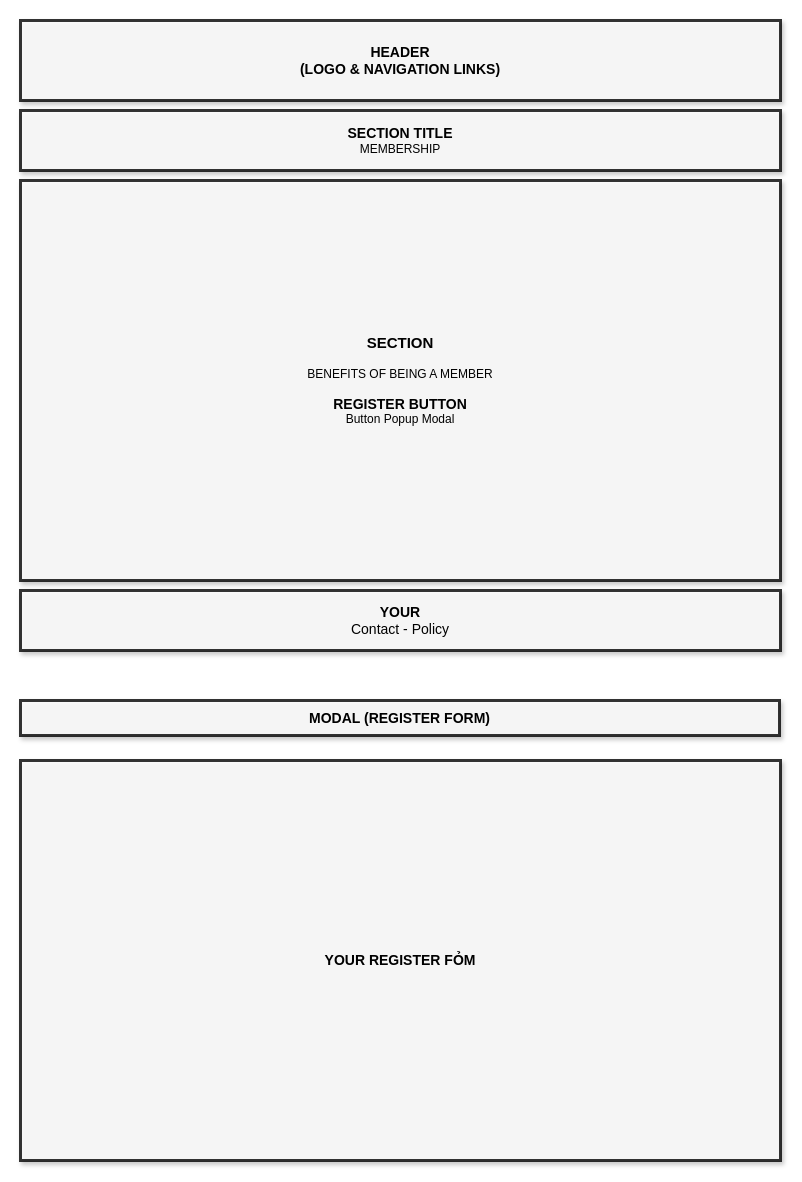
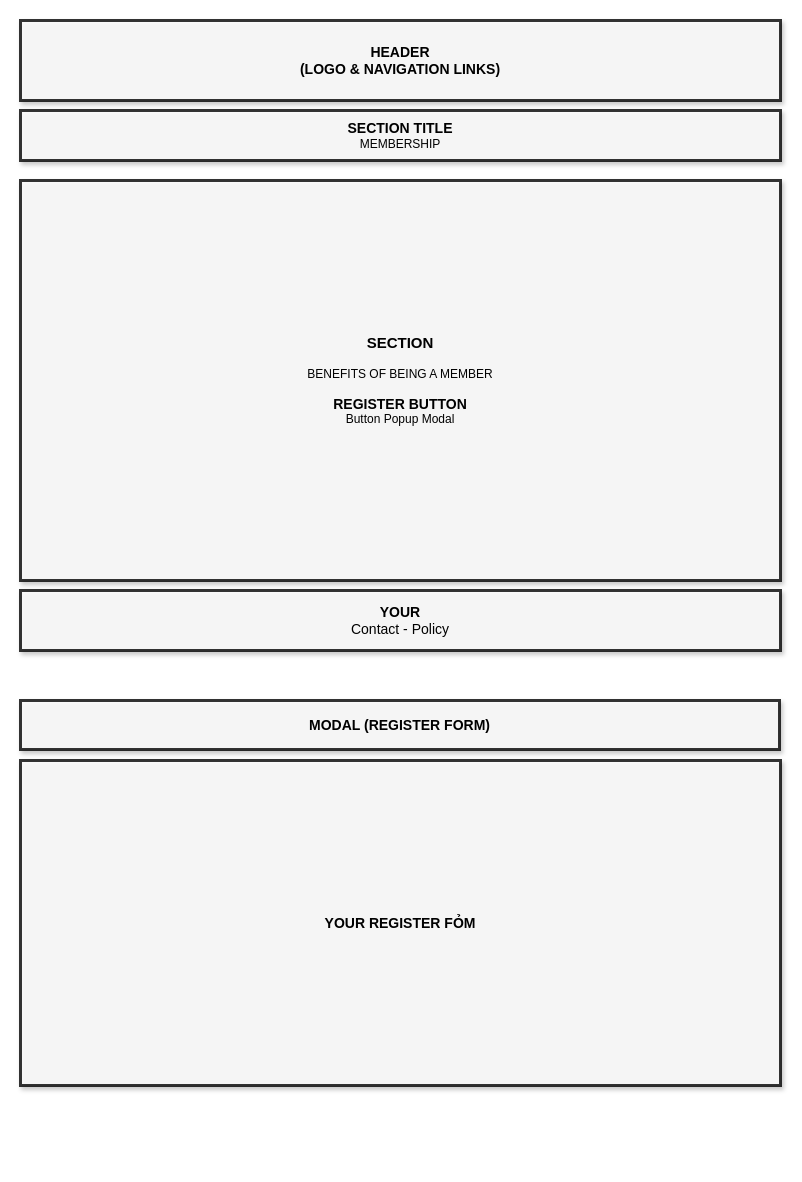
- <mxCell id="3" value="&lt;font&gt;&lt;b&gt;&lt;font style=&quot;font-size: 14px&quot;&gt;SECTION TITLE&lt;/font&gt;&lt;/b&gt;&lt;br&gt;&amp;nbsp;MEMBERSHIP&amp;nbsp;&lt;/font&gt;" style="whiteSpace=wrap;html=1;strokeWidth=3;perimeterSpacing=0;opacity=80;shadow=1;" vertex="1" parent="1"><mxGeometry x="20" y="110" width="760" height="60" as="geometry" /></mxCell>
+ <mxCell id="3" value="&lt;font&gt;&lt;b&gt;&lt;font style=&quot;font-size: 14px&quot;&gt;SECTION TITLE&lt;/font&gt;&lt;/b&gt;&lt;br&gt;&amp;nbsp;MEMBERSHIP&amp;nbsp;&lt;/font&gt;" style="whiteSpace=wrap;html=1;strokeWidth=3;perimeterSpacing=0;opacity=80;shadow=1;" vertex="1" parent="1"><mxGeometry x="20" y="110" width="760" height="50" as="geometry" /></mxCell>
- <mxCell id="7" value="&lt;b style=&quot;font-size: 14px&quot;&gt;MODAL (REGISTER FORM)&lt;br&gt;&lt;/b&gt;" style="whiteSpace=wrap;html=1;strokeWidth=3;perimeterSpacing=0;opacity=80;shadow=1;" vertex="1" parent="1"><mxGeometry x="20" y="700" width="759" height="35" as="geometry" /></mxCell>
+ <mxCell id="7" value="&lt;b style=&quot;font-size: 14px&quot;&gt;MODAL (REGISTER FORM)&lt;br&gt;&lt;/b&gt;" style="whiteSpace=wrap;html=1;strokeWidth=3;perimeterSpacing=0;opacity=80;shadow=1;" vertex="1" parent="1"><mxGeometry x="20" y="700" width="759" height="49" as="geometry" /></mxCell>
- <mxCell id="6" value="&lt;font&gt;&lt;span style=&quot;font-size: 14px&quot;&gt;&lt;b&gt;YOUR REGISTER FỎM&lt;/b&gt;&lt;/span&gt;&lt;br&gt;&lt;/font&gt;" style="whiteSpace=wrap;html=1;strokeWidth=3;perimeterSpacing=0;opacity=80;shadow=1;" vertex="1" parent="1"><mxGeometry x="20" y="760" width="760" height="400" as="geometry" /></mxCell>
+ <mxCell id="6" value="&lt;font&gt;&lt;span style=&quot;font-size: 14px&quot;&gt;&lt;b&gt;YOUR REGISTER FỎM&lt;/b&gt;&lt;/span&gt;&lt;br&gt;&lt;/font&gt;" style="whiteSpace=wrap;html=1;strokeWidth=3;perimeterSpacing=0;opacity=80;shadow=1;" vertex="1" parent="1"><mxGeometry x="20" y="760" width="760" height="325" as="geometry" /></mxCell>
